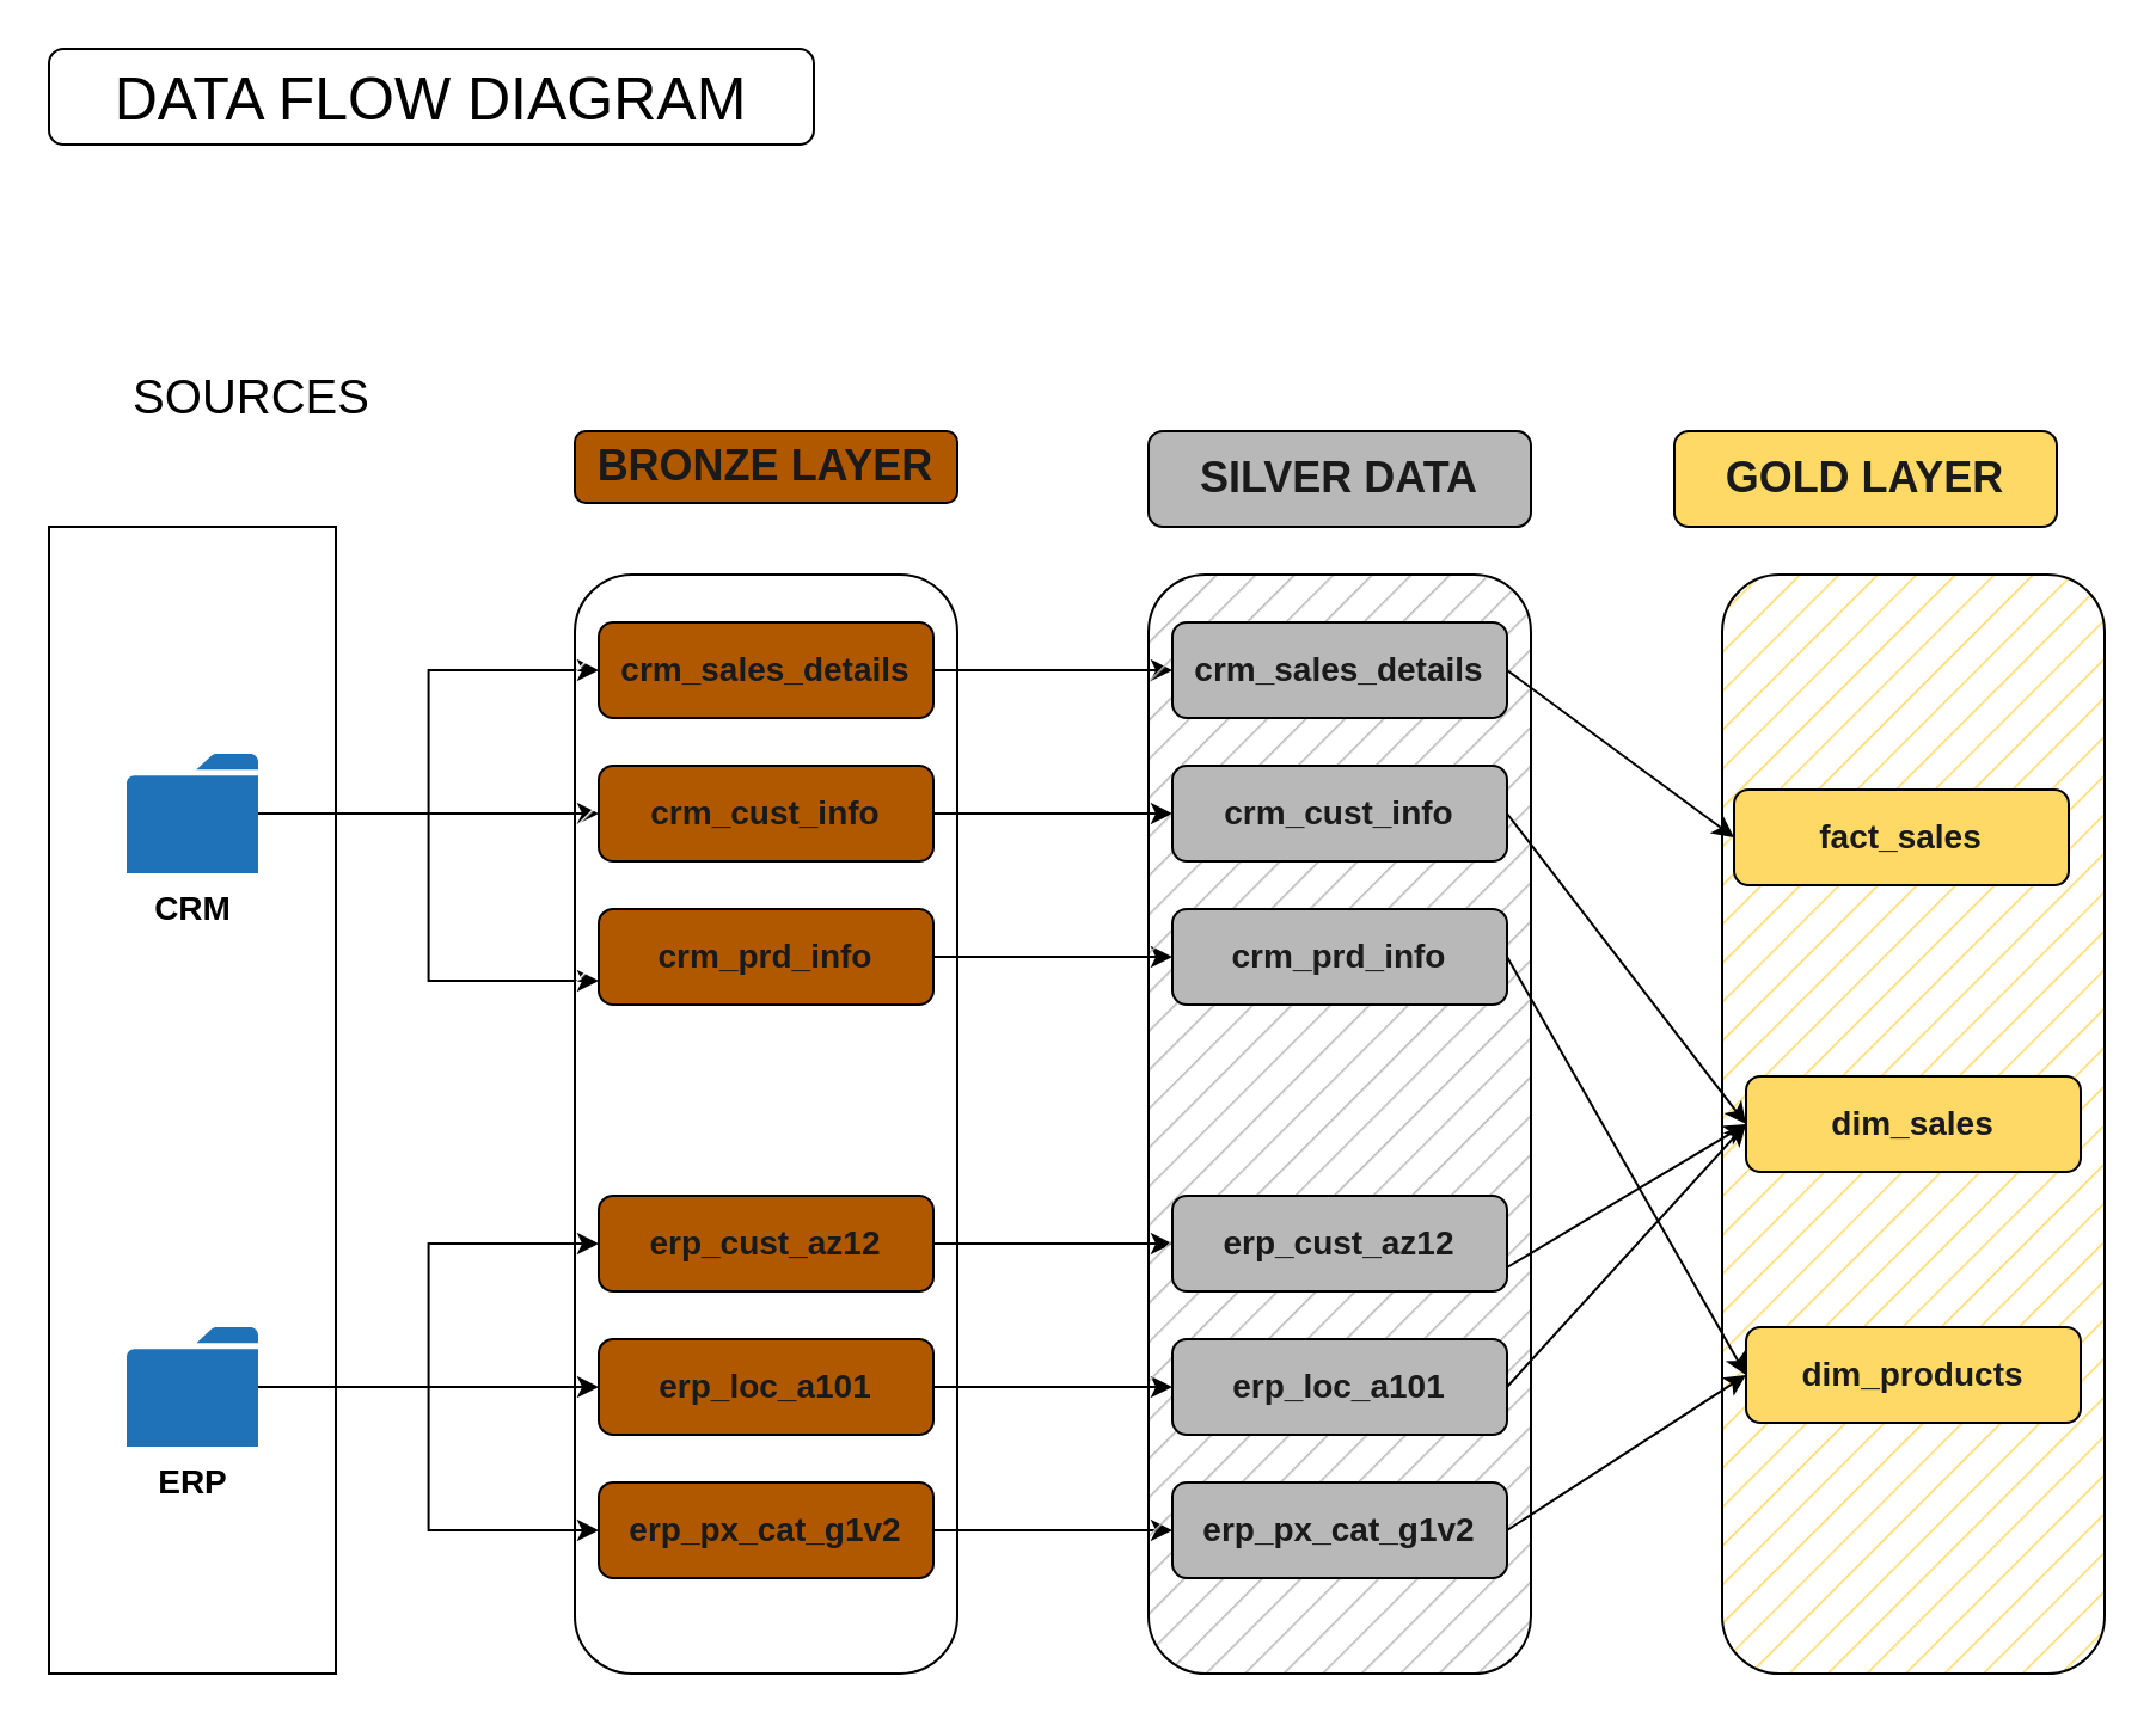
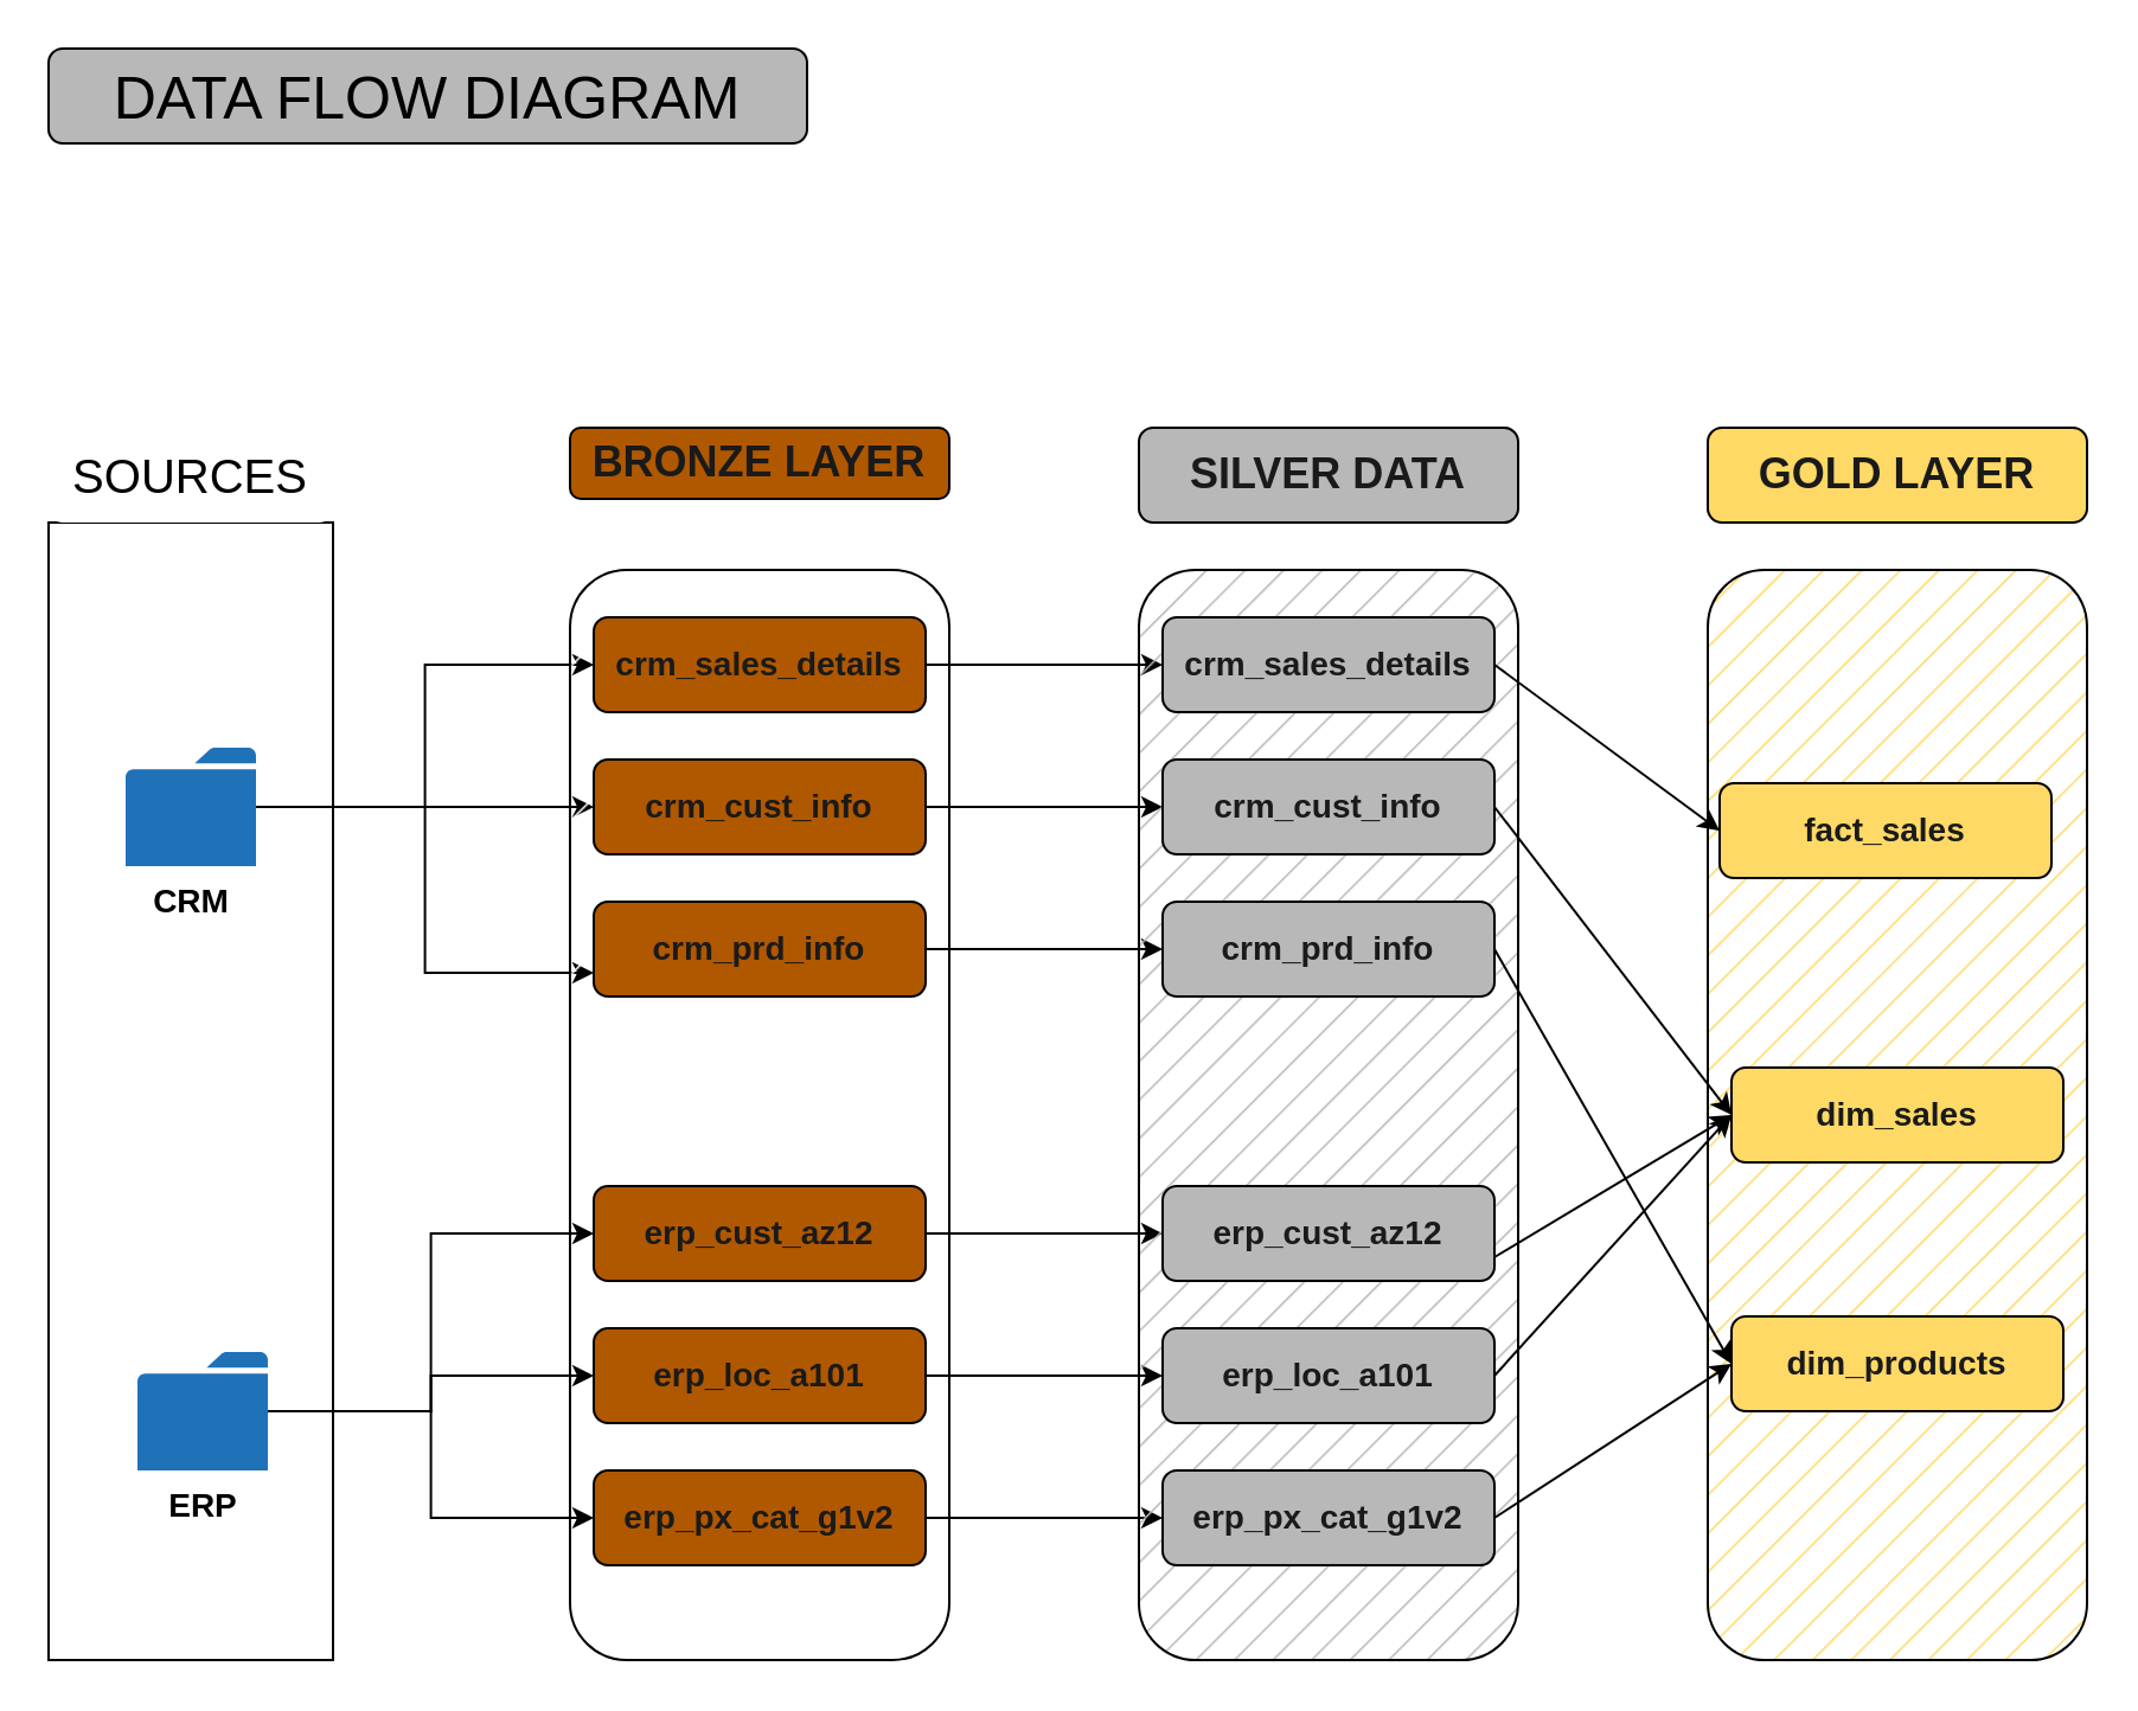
- <mxCell id="2" value="DATA FLOW DIAGRAM" style="rounded=1;whiteSpace=wrap;html=1;fontSize=25;" parent="1" vertex="1"><mxGeometry x="20" y="20" width="320" height="40" as="geometry" /></mxCell>
+ <mxCell id="2" value="DATA FLOW DIAGRAM" style="rounded=1;whiteSpace=wrap;html=1;fontSize=25;fillColor=#b8b8b8;" parent="1" vertex="1"><mxGeometry x="20" y="20" width="320" height="40" as="geometry" /></mxCell>
- <mxCell id="4" value="SOURCES" style="rounded=1;whiteSpace=wrap;html=1;fontSize=20;strokeColor=none;" parent="1" vertex="1"><mxGeometry x="45" y="145" width="120" height="40" as="geometry" /></mxCell>
+ <mxCell id="4" value="SOURCES" style="rounded=1;whiteSpace=wrap;html=1;fontSize=20;strokeColor=none;" parent="1" vertex="1"><mxGeometry x="20" y="180" width="120" height="40" as="geometry" /></mxCell>
- <mxCell id="36" value="GOLD LAYER" style="rounded=1;whiteSpace=wrap;html=1;fillColor=#FFD966;fontColor=#1A1A1A;fontSize=18;fontStyle=1;gradientColor=none;" vertex="1" parent="1"><mxGeometry x="700" y="180" width="160" height="40" as="geometry" /></mxCell>
+ <mxCell id="36" value="GOLD LAYER" style="rounded=1;whiteSpace=wrap;html=1;fillColor=#FFD966;fontColor=#1A1A1A;fontSize=18;fontStyle=1;gradientColor=none;" vertex="1" parent="1"><mxGeometry x="720" y="180" width="160" height="40" as="geometry" /></mxCell>
- <mxCell id="13" value="&lt;font style=&quot;font-size: 14px;&quot;&gt;&lt;b&gt;ERP&lt;/b&gt;&lt;/font&gt;" style="sketch=0;pointerEvents=1;shadow=0;dashed=0;html=1;strokeColor=none;labelPosition=center;verticalLabelPosition=bottom;verticalAlign=top;outlineConnect=0;align=center;shape=mxgraph.office.concepts.folder;fillColor=#2072B8;" parent="1" vertex="1"><mxGeometry x="52.5" y="555" width="55" height="50" as="geometry" /></mxCell>
+ <mxCell id="13" value="&lt;font style=&quot;font-size: 14px;&quot;&gt;&lt;b&gt;ERP&lt;/b&gt;&lt;/font&gt;" style="sketch=0;pointerEvents=1;shadow=0;dashed=0;html=1;strokeColor=none;labelPosition=center;verticalLabelPosition=bottom;verticalAlign=top;outlineConnect=0;align=center;shape=mxgraph.office.concepts.folder;fillColor=#2072B8;" parent="1" vertex="1"><mxGeometry x="57.5" y="570" width="55" height="50" as="geometry" /></mxCell>
